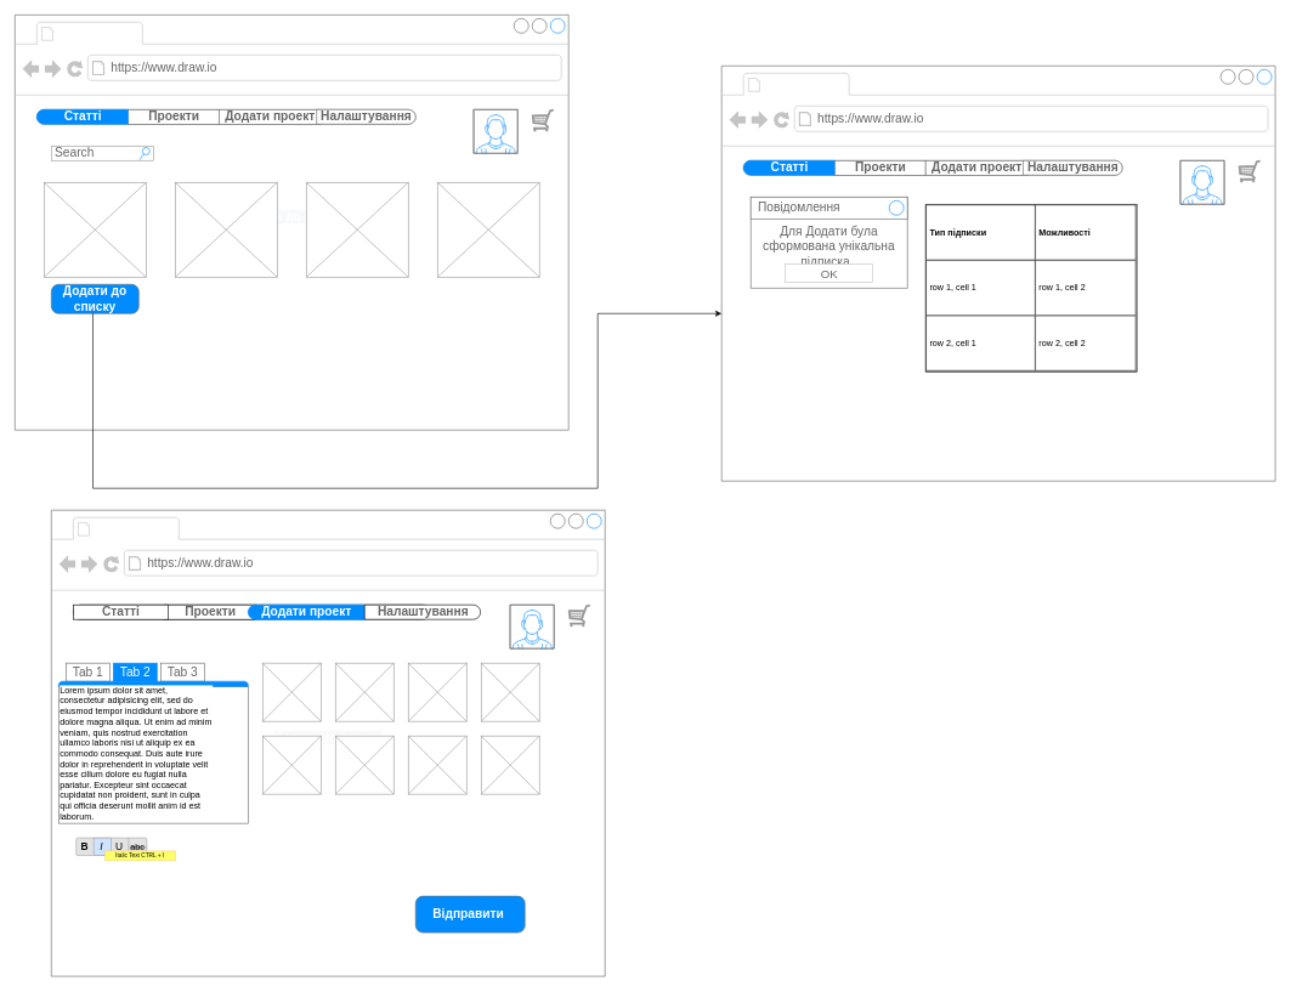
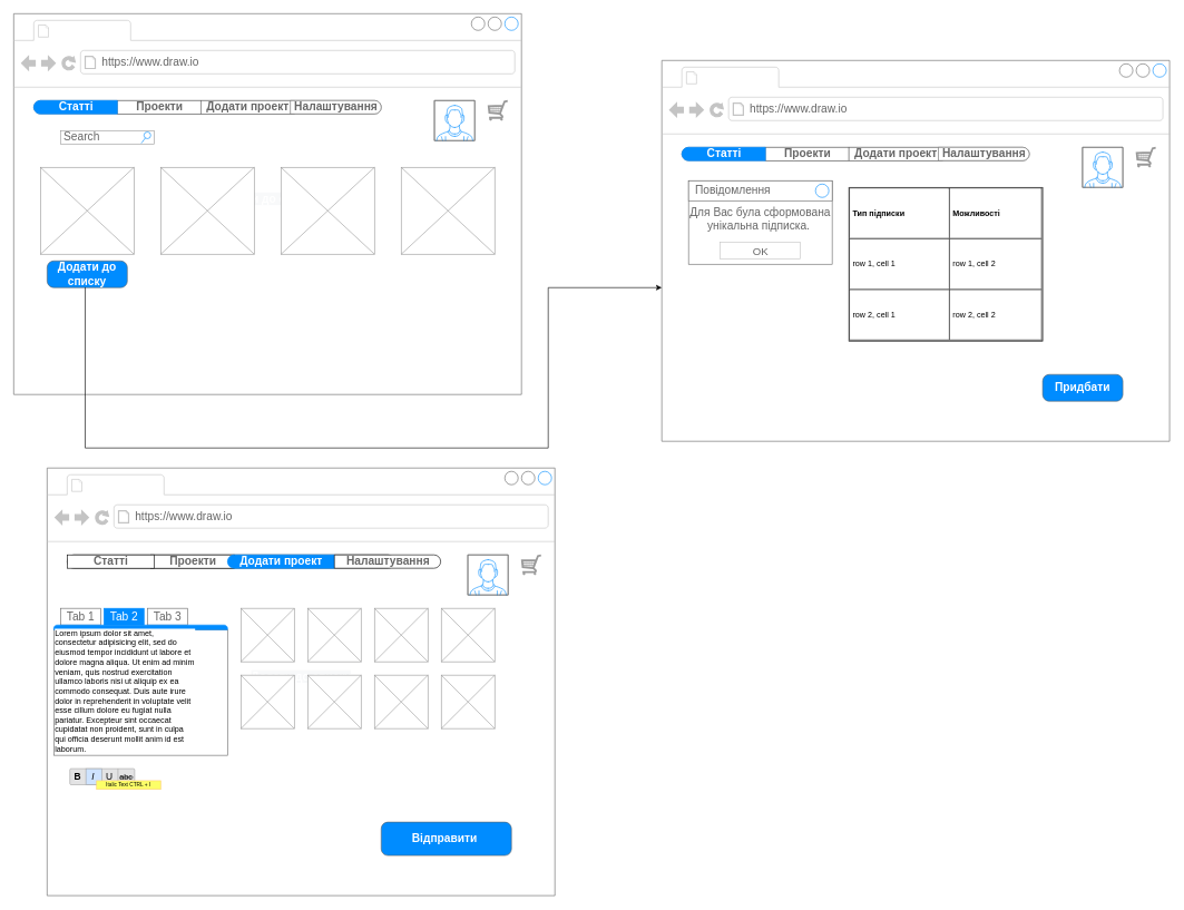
- <mxCell id="17" value="Search" style="strokeWidth=1;shadow=0;dashed=0;align=center;html=1;shape=mxgraph.mockup.forms.searchBox;strokeColor=#999999;mainText=;strokeColor2=#008cff;fontColor=#666666;fontSize=17;align=left;spacingLeft=3;" parent="2" vertex="1"><mxGeometry x="50" y="180" width="140" height="20" as="geometry" /></mxCell>
+ <mxCell id="17" value="Search" style="strokeWidth=1;shadow=0;dashed=0;align=center;html=1;shape=mxgraph.mockup.forms.searchBox;strokeColor=#999999;mainText=;strokeColor2=#008cff;fontColor=#666666;fontSize=17;align=left;spacingLeft=3;" parent="2" vertex="1"><mxGeometry x="70" y="175" width="140" height="20" as="geometry" /></mxCell>
- <mxCell id="33" value="Для Додати була сформована унікальна підписка.&amp;nbsp;" style="strokeWidth=1;shadow=0;dashed=0;align=center;html=1;shape=mxgraph.mockup.containers.rrect;rSize=0;strokeColor=#666666;fontColor=#666666;fontSize=17;verticalAlign=top;whiteSpace=wrap;fillColor=#ffffff;spacingTop=32;" parent="22" vertex="1"><mxGeometry x="40" y="180" width="215" height="125" as="geometry" /></mxCell>
+ <mxCell id="33" value="Для Вас була сформована унікальна підписка.&amp;nbsp;" style="strokeWidth=1;shadow=0;dashed=0;align=center;html=1;shape=mxgraph.mockup.containers.rrect;rSize=0;strokeColor=#666666;fontColor=#666666;fontSize=17;verticalAlign=top;whiteSpace=wrap;fillColor=#ffffff;spacingTop=32;" parent="22" vertex="1"><mxGeometry x="40" y="180" width="215" height="125" as="geometry" /></mxCell>
+ <mxCell id="32" value="Придбати" style="strokeWidth=1;shadow=0;dashed=0;align=center;html=1;shape=mxgraph.mockup.buttons.button;strokeColor=#666666;fontColor=#ffffff;mainText=;buttonStyle=round;fontSize=17;fontStyle=1;fillColor=#008cff;whiteSpace=wrap;" parent="22" vertex="1"><mxGeometry x="570" y="470" width="120" height="40" as="geometry" /></mxCell>
- <mxCell id="57" value="Відправити&amp;nbsp;" style="strokeWidth=1;shadow=0;dashed=0;align=center;html=1;shape=mxgraph.mockup.buttons.button;strokeColor=#666666;fontColor=#ffffff;mainText=;buttonStyle=round;fontSize=17;fontStyle=1;fillColor=#008cff;whiteSpace=wrap;labelBackgroundColor=none;" parent="38" vertex="1"><mxGeometry x="500" y="530" width="150" height="50" as="geometry" /></mxCell>
+ <mxCell id="57" value="Відправити&amp;nbsp;" style="strokeWidth=1;shadow=0;dashed=0;align=center;html=1;shape=mxgraph.mockup.buttons.button;strokeColor=#666666;fontColor=#ffffff;mainText=;buttonStyle=round;fontSize=17;fontStyle=1;fillColor=#008cff;whiteSpace=wrap;labelBackgroundColor=none;" parent="38" vertex="1"><mxGeometry x="500" y="530" width="195" height="50" as="geometry" /></mxCell>
